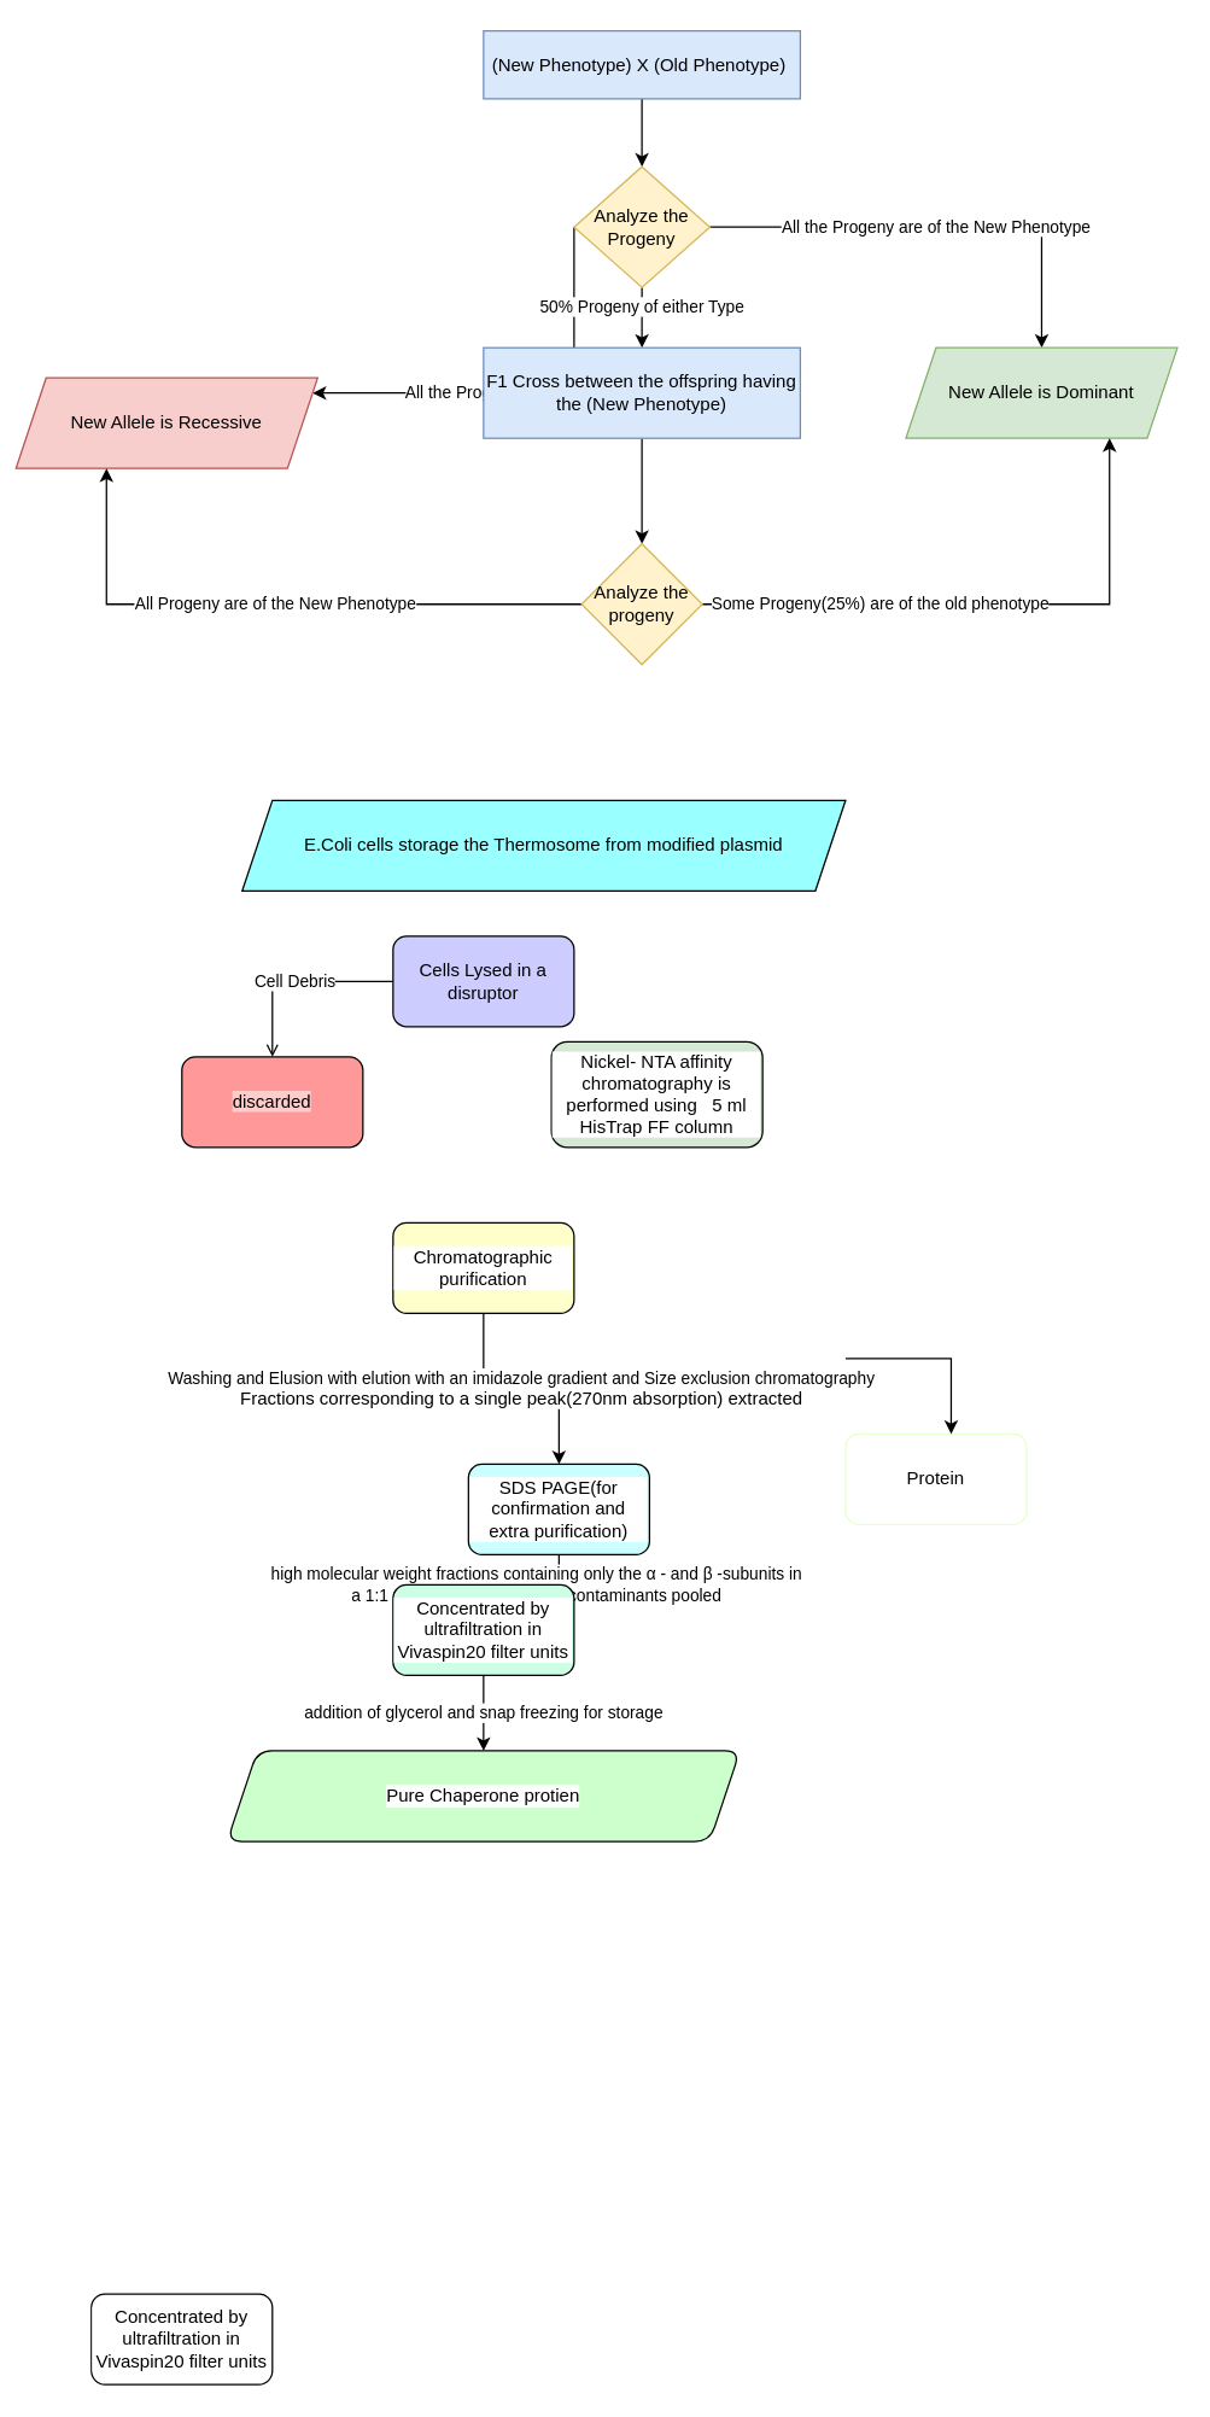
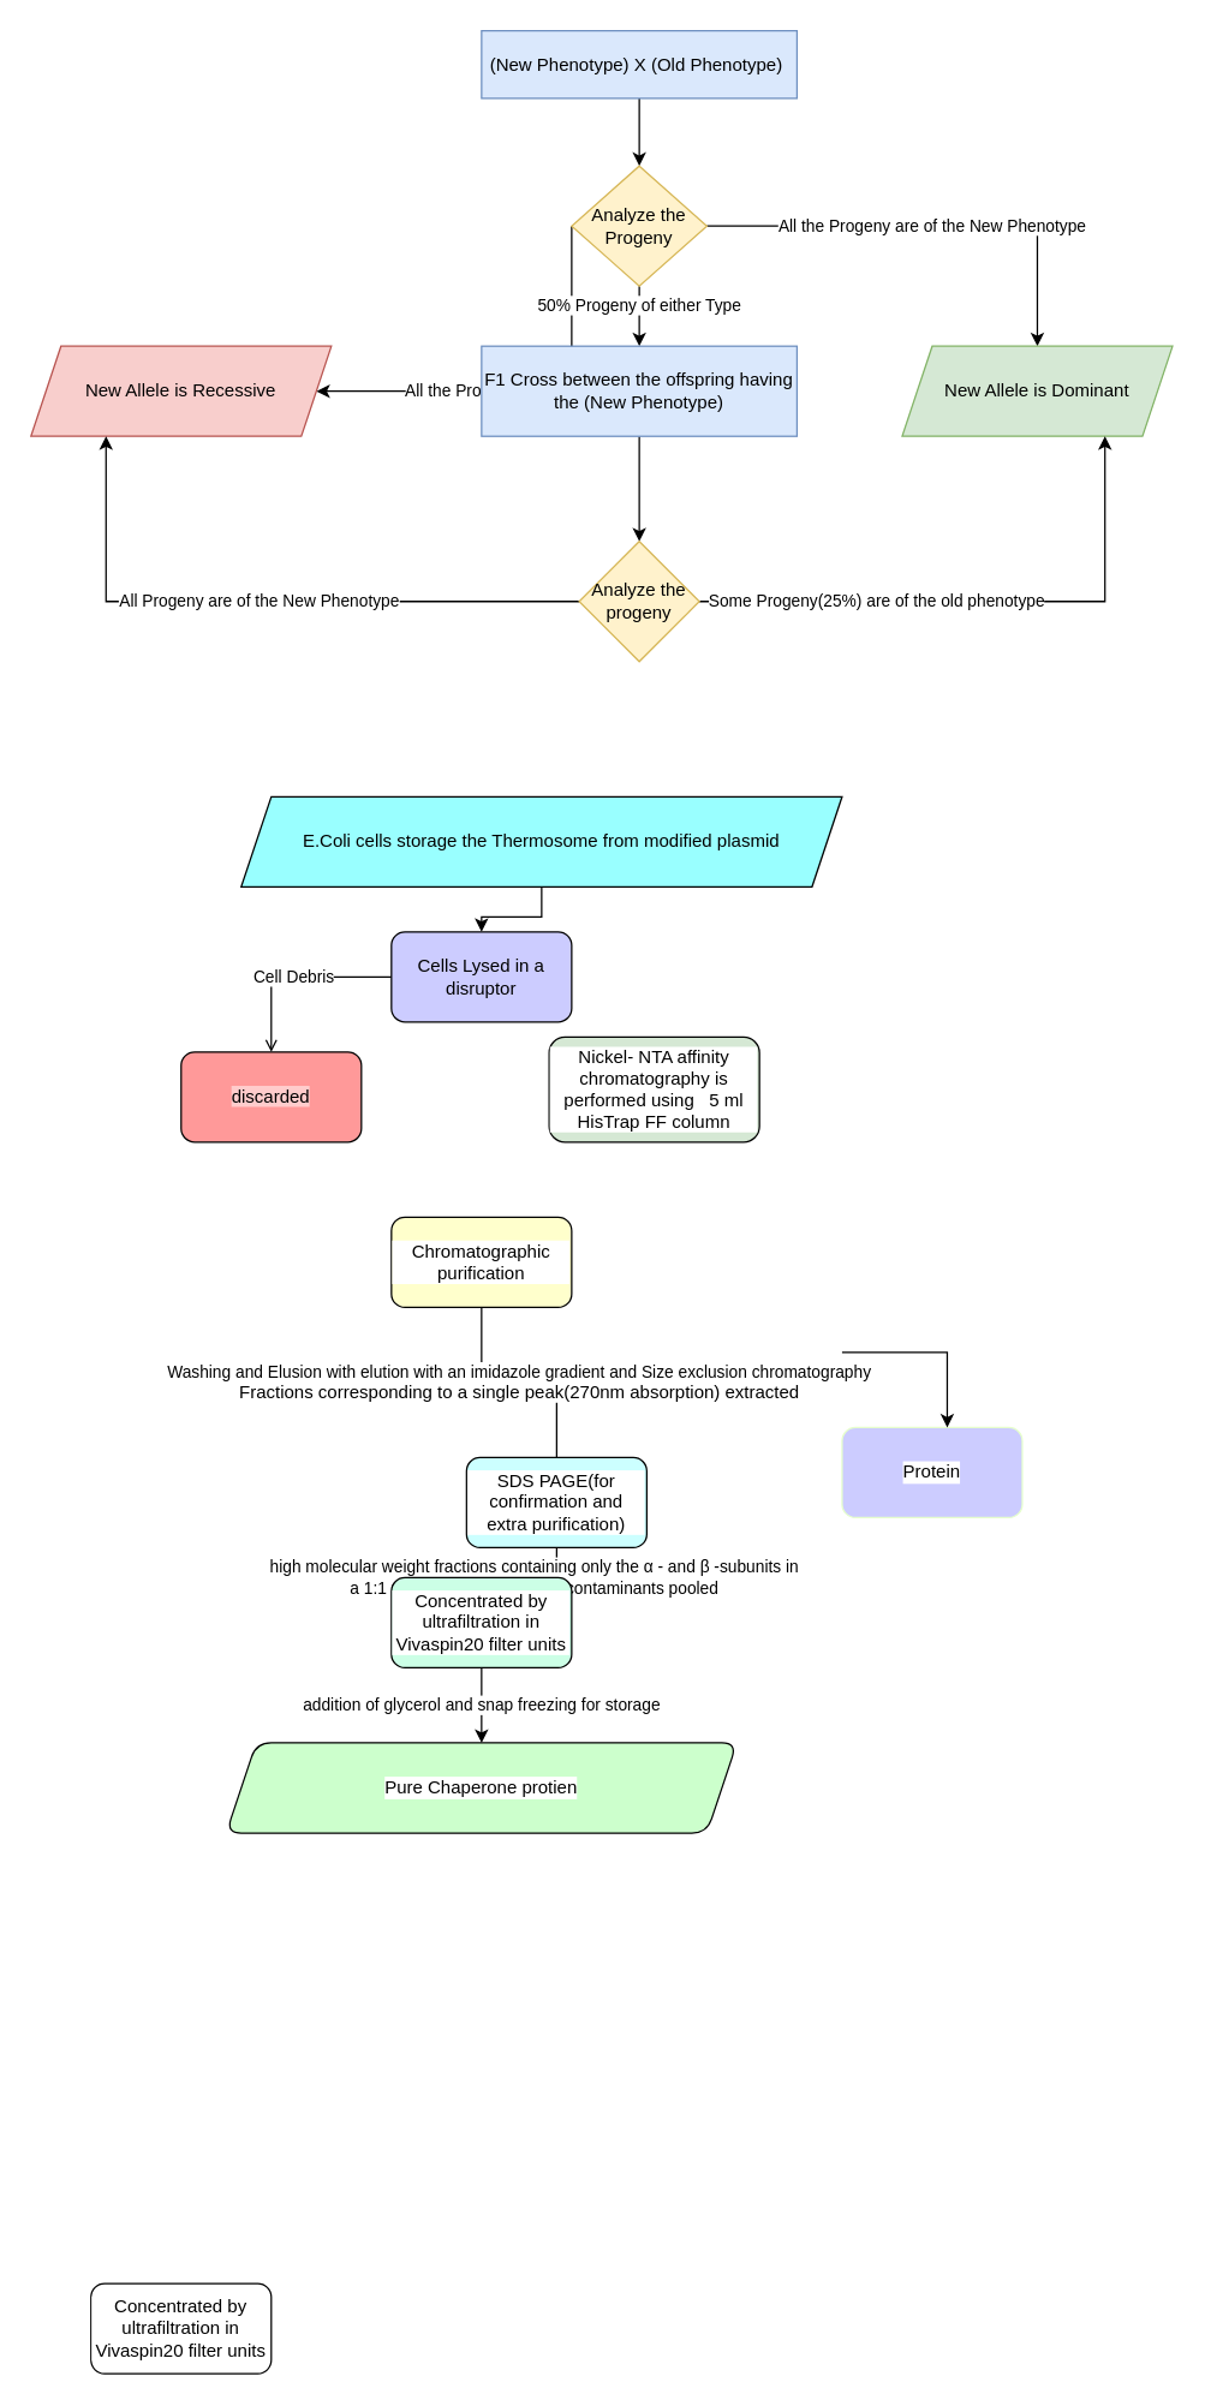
- <mxCell id="9" value="New Allele is Recessive" style="shape=parallelogram;perimeter=parallelogramPerimeter;whiteSpace=wrap;html=1;fixedSize=1;rounded=0;size=20;fillColor=#f8cecc;strokeColor=#b85450;" parent="1" vertex="1"><mxGeometry x="10" y="250" width="200" height="60" as="geometry" /></mxCell>
+ <mxCell id="9" value="New Allele is Recessive" style="shape=parallelogram;perimeter=parallelogramPerimeter;whiteSpace=wrap;html=1;fixedSize=1;rounded=0;size=20;fillColor=#f8cecc;strokeColor=#b85450;" parent="1" vertex="1"><mxGeometry x="20" y="230" width="200" height="60" as="geometry" /></mxCell>
+ <mxCell id="15" value="" style="edgeStyle=orthogonalEdgeStyle;rounded=0;orthogonalLoop=1;jettySize=auto;html=1;" parent="1" source="16" target="18" edge="1"><mxGeometry relative="1" as="geometry" /></mxCell>
- <mxCell id="21" value="Washing and Elusion with&amp;nbsp;elution with an imidazole gradient and Size exclusion chromatography&lt;br&gt;&lt;span style=&quot;font-size: 12px&quot;&gt;Fractions corresponding to a single peak(270nm absorption) extracted&lt;/span&gt;" style="edgeStyle=orthogonalEdgeStyle;rounded=0;orthogonalLoop=1;jettySize=auto;html=1;fontColor=#000000;" parent="1" source="22" target="24" edge="1"><mxGeometry relative="1" as="geometry" /></mxCell>
+ <mxCell id="21" value="Washing and Elusion with&amp;nbsp;elution with an imidazole gradient and Size exclusion chromatography&lt;br&gt;&lt;span style=&quot;font-size: 12px&quot;&gt;Fractions corresponding to a single peak(270nm absorption) extracted&lt;/span&gt;" style="edgeStyle=orthogonalEdgeStyle;rounded=0;orthogonalLoop=1;jettySize=auto;html=1;fontColor=#000000;endArrow=none;" parent="1" source="22" target="24" edge="1"><mxGeometry relative="1" as="geometry" /></mxCell>
- <mxCell id="29" value="Protein" style="rounded=1;whiteSpace=wrap;html=1;labelBackgroundColor=#FFFFFF;fontColor=#000000;fillColor=#ffffff;strokeColor=#E6FFCC;" parent="1" vertex="1"><mxGeometry x="560" y="950" width="120" height="60" as="geometry" /></mxCell>
+ <mxCell id="29" value="Protein" style="rounded=1;whiteSpace=wrap;html=1;labelBackgroundColor=#FFFFFF;fontColor=#000000;fillColor=#CCCCFF;strokeColor=#E6FFCC;" parent="1" vertex="1"><mxGeometry x="560" y="950" width="120" height="60" as="geometry" /></mxCell>
